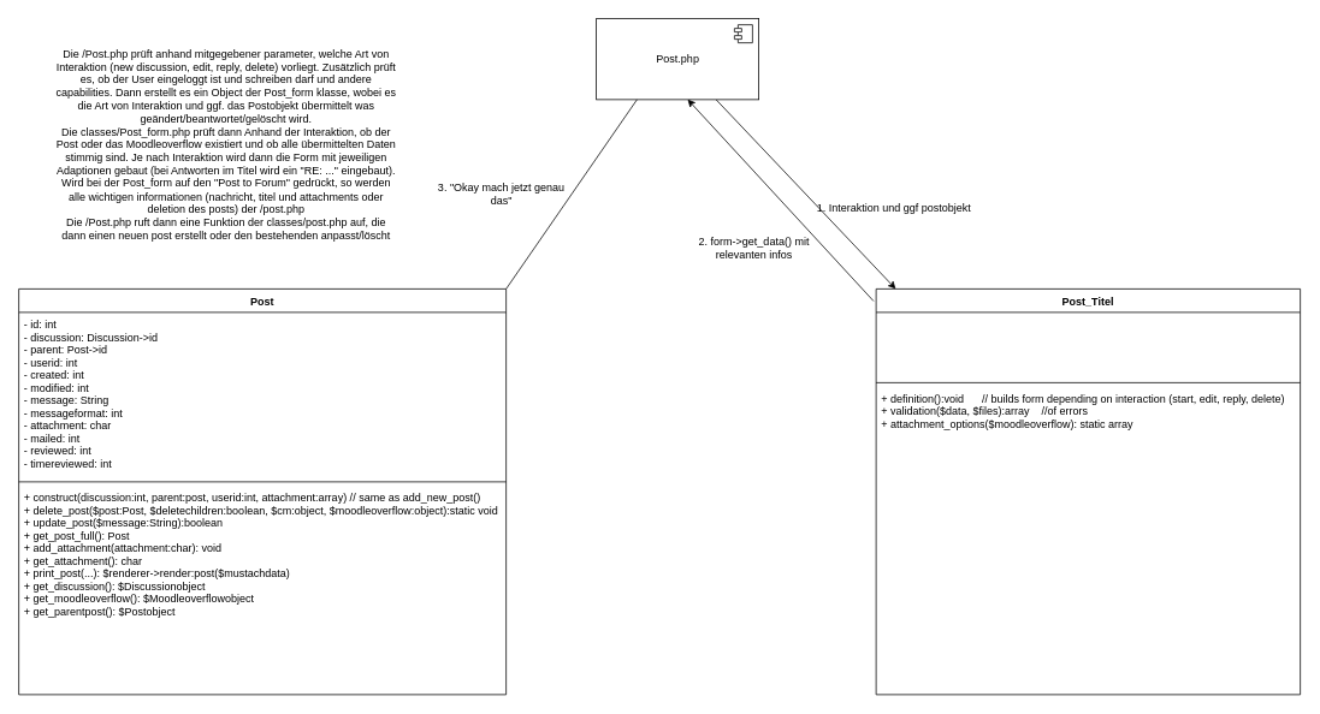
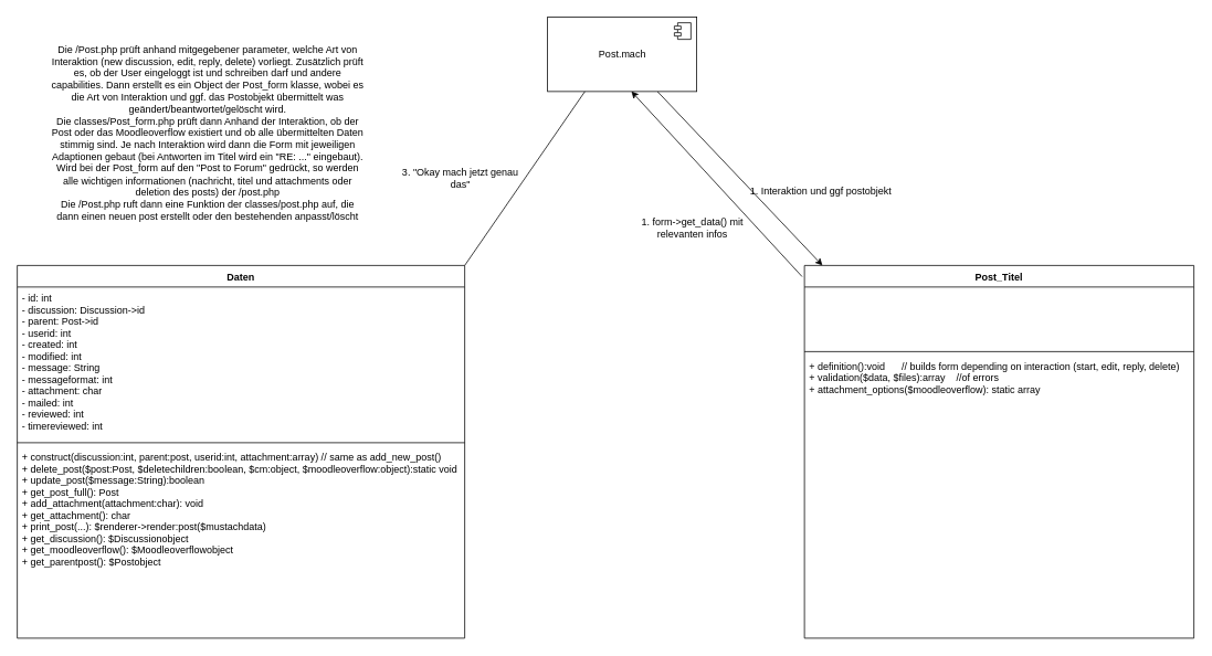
- <mxCell id="11" value="Post.php&lt;br&gt;" style="html=1;dropTarget=0;" vertex="1" parent="1"><mxGeometry x="660" y="20" width="180" height="90" as="geometry" /></mxCell>
+ <mxCell id="11" value="Post.mach&lt;br&gt;" style="html=1;dropTarget=0;" vertex="1" parent="1"><mxGeometry x="660" y="20" width="180" height="90" as="geometry" /></mxCell>
- <mxCell id="17" value="2. form-&amp;gt;get_data() mit relevanten infos" style="text;html=1;strokeColor=none;fillColor=none;align=center;verticalAlign=middle;whiteSpace=wrap;rounded=0;" vertex="1" parent="1"><mxGeometry x="760" y="260" width="150" height="30" as="geometry" /></mxCell>
+ <mxCell id="17" value="1. form-&amp;gt;get_data() mit relevanten infos" style="text;html=1;strokeColor=none;fillColor=none;align=center;verticalAlign=middle;whiteSpace=wrap;rounded=0;" vertex="1" parent="1"><mxGeometry x="760" y="260" width="150" height="30" as="geometry" /></mxCell>
- <mxCell id="2" value="Post" style="swimlane;fontStyle=1;align=center;verticalAlign=top;childLayout=stackLayout;horizontal=1;startSize=26;horizontalStack=0;resizeParent=1;resizeParentMax=0;resizeLast=0;collapsible=1;marginBottom=0;" parent="1" vertex="1"><mxGeometry x="20" y="320" width="540" height="450" as="geometry"><mxRectangle x="-140" y="-60" width="70" height="30" as="alternateBounds" /></mxGeometry></mxCell>
+ <mxCell id="2" value="Daten" style="swimlane;fontStyle=1;align=center;verticalAlign=top;childLayout=stackLayout;horizontal=1;startSize=26;horizontalStack=0;resizeParent=1;resizeParentMax=0;resizeLast=0;collapsible=1;marginBottom=0;" parent="1" vertex="1"><mxGeometry x="20" y="320" width="540" height="450" as="geometry"><mxRectangle x="-140" y="-60" width="70" height="30" as="alternateBounds" /></mxGeometry></mxCell>
